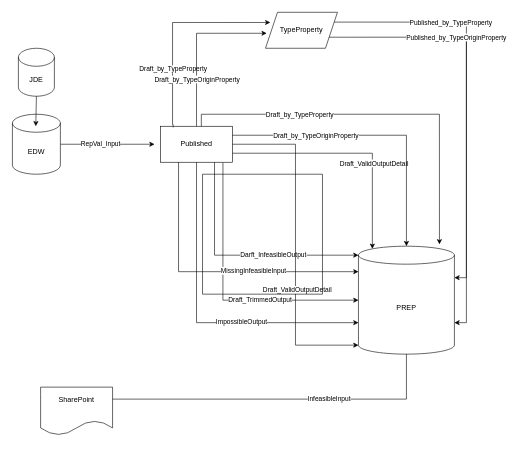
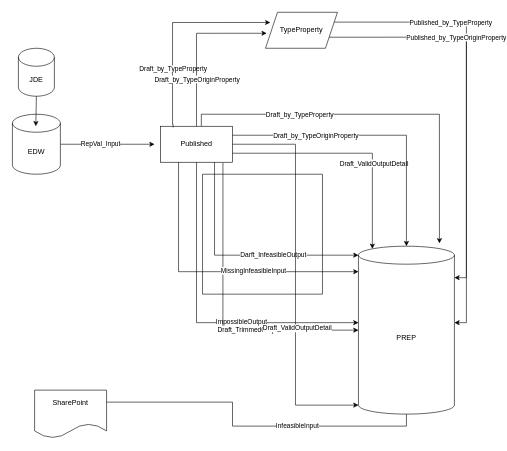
- <mxCell id="8" value="PREP" style="shape=cylinder3;whiteSpace=wrap;html=1;boundedLbl=1;backgroundOutline=1;size=15;" vertex="1" parent="1"><mxGeometry x="597" y="410" width="160" height="180" as="geometry" /></mxCell>
+ <mxCell id="8" value="PREP" style="shape=cylinder3;whiteSpace=wrap;html=1;boundedLbl=1;backgroundOutline=1;size=15;" vertex="1" parent="1"><mxGeometry x="597" y="410" width="160" height="280" as="geometry" /></mxCell>
- <mxCell id="27" value="SharePoint&lt;div&gt;&lt;br&gt;&lt;/div&gt;" style="shape=document;whiteSpace=wrap;html=1;boundedLbl=1;" vertex="1" parent="1"><mxGeometry x="67" y="645" width="120" height="80" as="geometry" /></mxCell>
+ <mxCell id="27" value="SharePoint&lt;div&gt;&lt;br&gt;&lt;/div&gt;" style="shape=document;whiteSpace=wrap;html=1;boundedLbl=1;" vertex="1" parent="1"><mxGeometry x="57" y="650" width="120" height="80" as="geometry" /></mxCell>
